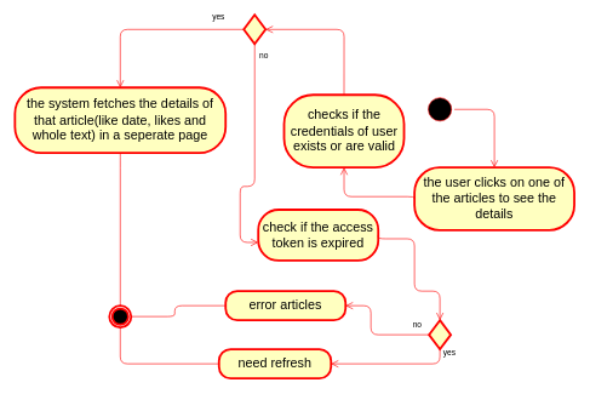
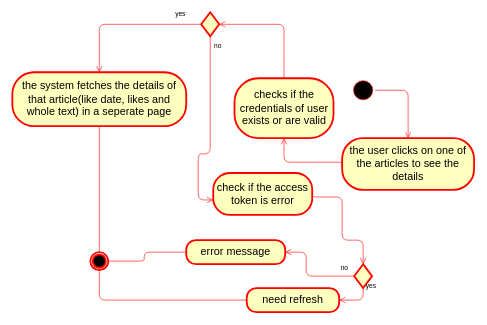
- <mxCell id="13" value="check if the access token is expired" style="rounded=1;whiteSpace=wrap;html=1;arcSize=40;fontColor=#000000;fillColor=#ffffc0;strokeColor=#ff0000;strokeWidth=3;fontSize=18;" vertex="1" parent="1"><mxGeometry x="355" y="288" width="165.13" height="70" as="geometry" /></mxCell>
+ <mxCell id="13" value="check if the access token is error" style="rounded=1;whiteSpace=wrap;html=1;arcSize=40;fontColor=#000000;fillColor=#ffffc0;strokeColor=#ff0000;strokeWidth=3;fontSize=18;" vertex="1" parent="1"><mxGeometry x="355" y="288" width="165.13" height="70" as="geometry" /></mxCell>
- <mxCell id="18" value="error articles" style="rounded=1;whiteSpace=wrap;html=1;arcSize=40;fontColor=#000000;fillColor=#ffffc0;strokeColor=#ff0000;strokeWidth=3;fontSize=18;" vertex="1" parent="1"><mxGeometry x="310" y="400" width="165.13" height="40" as="geometry" /></mxCell>
+ <mxCell id="18" value="error message" style="rounded=1;whiteSpace=wrap;html=1;arcSize=40;fontColor=#000000;fillColor=#ffffc0;strokeColor=#ff0000;strokeWidth=3;fontSize=18;" vertex="1" parent="1"><mxGeometry x="310" y="400" width="165.13" height="40" as="geometry" /></mxCell>
- <mxCell id="19" value="need refresh" style="rounded=1;whiteSpace=wrap;html=1;arcSize=40;fontColor=#000000;fillColor=#ffffc0;strokeColor=#ff0000;strokeWidth=3;fontSize=18;" vertex="1" parent="1"><mxGeometry x="300.88" y="480" width="154.25" height="40" as="geometry" /></mxCell>
+ <mxCell id="19" value="need refresh" style="rounded=1;whiteSpace=wrap;html=1;arcSize=40;fontColor=#000000;fillColor=#ffffc0;strokeColor=#ff0000;strokeWidth=3;fontSize=18;" vertex="1" parent="1"><mxGeometry x="410.88" y="480" width="154.25" height="40" as="geometry" /></mxCell>
